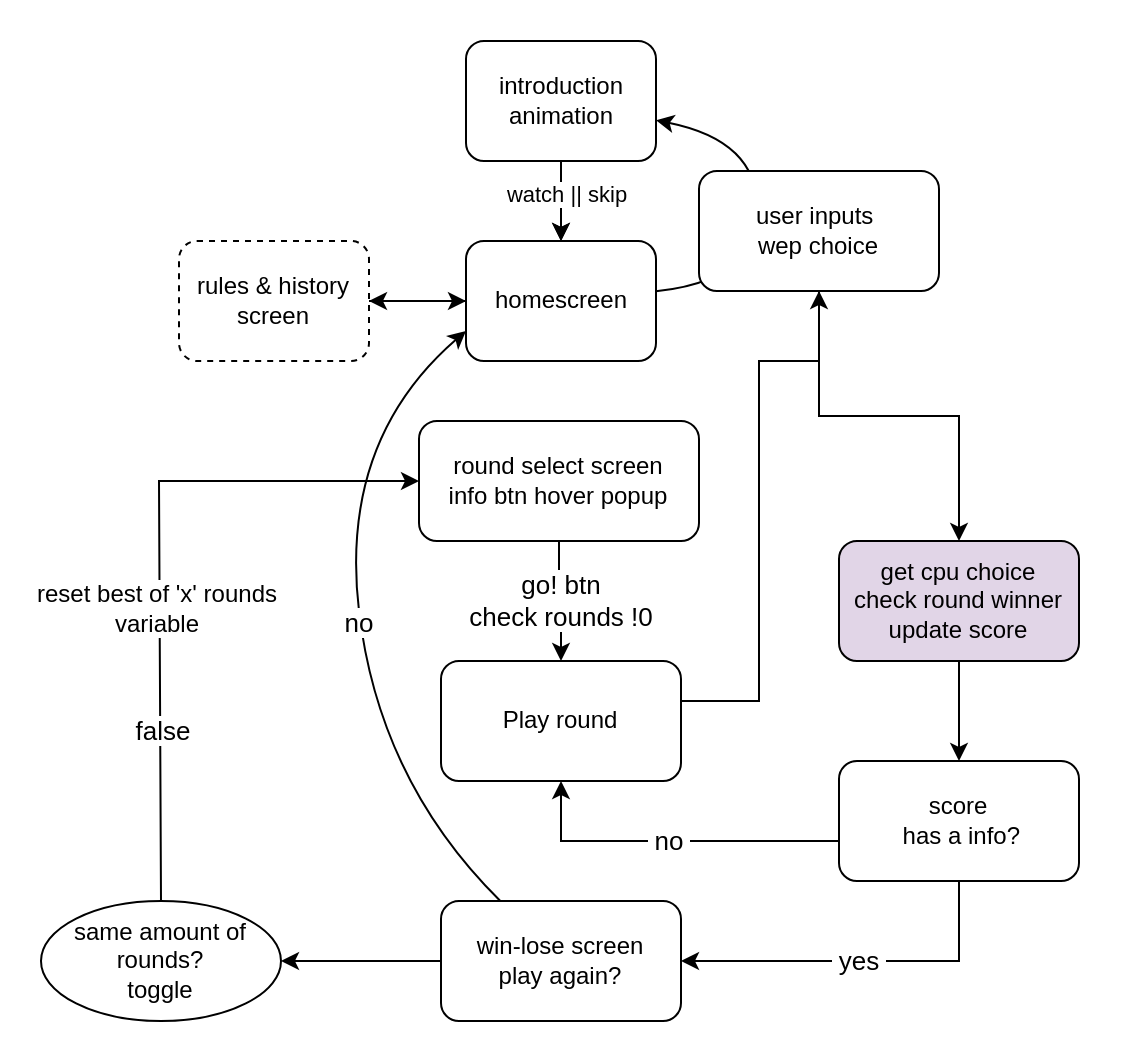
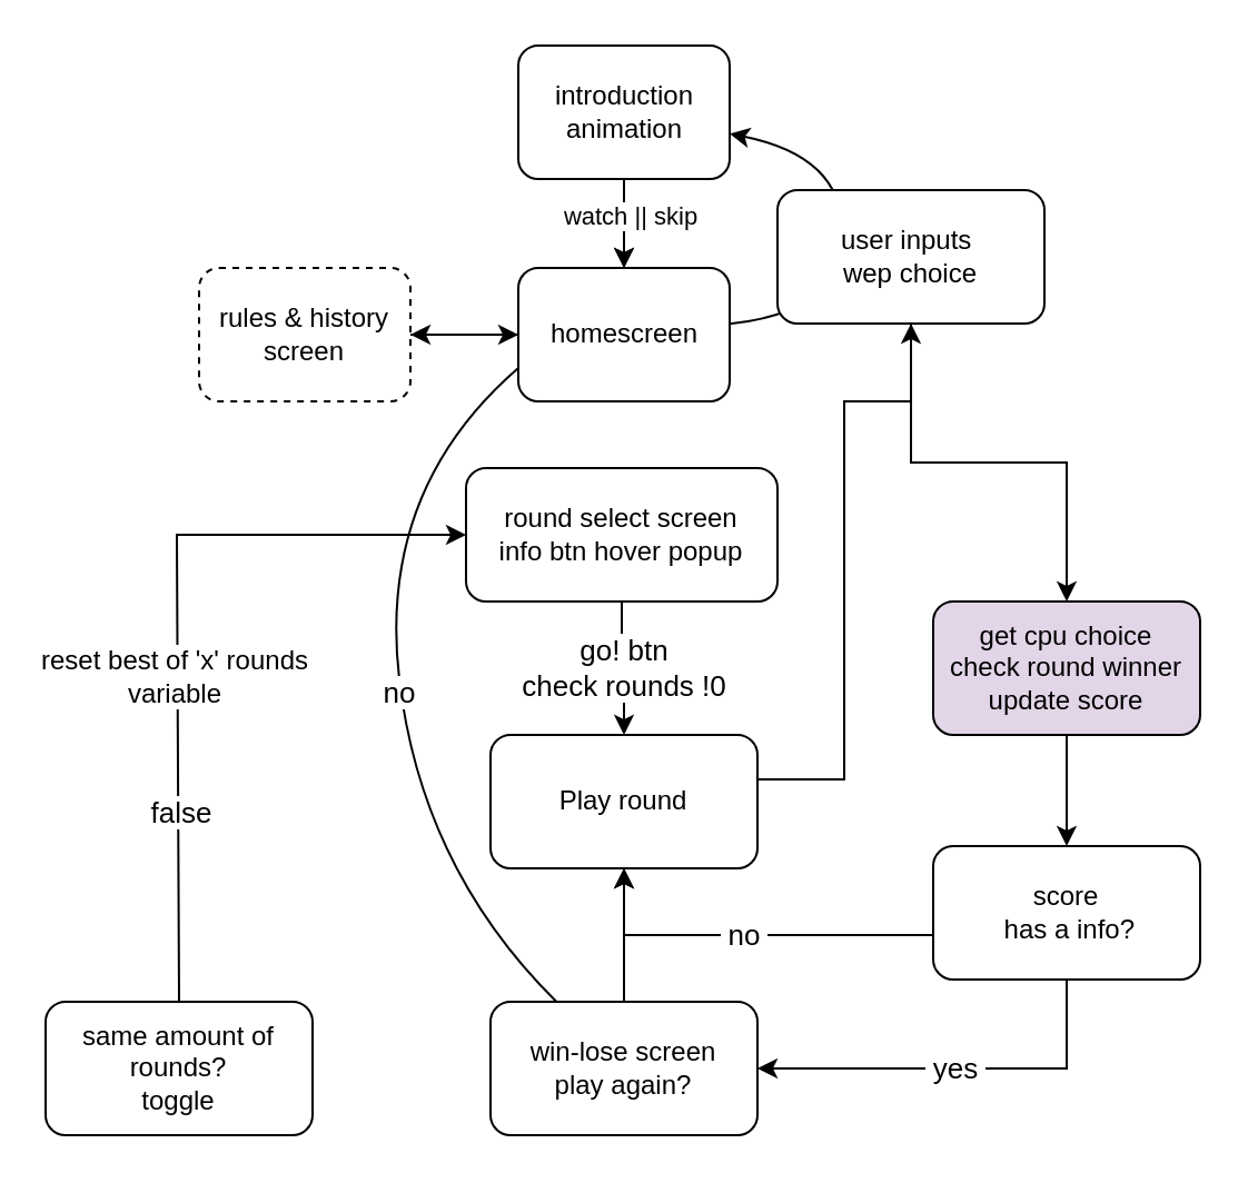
- <mxCell id="25" value="" style="curved=1;endArrow=classic;html=1;rounded=0;entryX=0;entryY=0.75;entryDx=0;entryDy=0;" parent="1" source="17" target="3" edge="1"><mxGeometry width="50" height="50" relative="1" as="geometry"><mxPoint x="134" y="460" as="sourcePoint" /><mxPoint x="184" y="410" as="targetPoint" /><Array as="points"><mxPoint x="189" y="390" /><mxPoint x="169" y="220" /></Array></mxGeometry></mxCell>
+ <mxCell id="25" value="" style="curved=1;endArrow=none;html=1;rounded=0;entryX=0;entryY=0.75;entryDx=0;entryDy=0;" parent="1" source="17" target="3" edge="1"><mxGeometry width="50" height="50" relative="1" as="geometry"><mxPoint x="134" y="460" as="sourcePoint" /><mxPoint x="184" y="410" as="targetPoint" /><Array as="points"><mxPoint x="189" y="390" /><mxPoint x="169" y="220" /></Array></mxGeometry></mxCell>
- <mxCell id="27" value="same amount of rounds?&lt;br&gt;toggle" style="ellipse;whiteSpace=wrap;html=1;" parent="1" vertex="1"><mxGeometry x="20" y="450" width="120" height="60" as="geometry" /></mxCell>
+ <mxCell id="27" value="same amount of rounds?&lt;br&gt;toggle" style="rounded=1;whiteSpace=wrap;html=1;" parent="1" vertex="1"><mxGeometry x="20" y="450" width="120" height="60" as="geometry" /></mxCell>
- <mxCell id="16" value="" style="edgeStyle=orthogonalEdgeStyle;rounded=0;orthogonalLoop=1;jettySize=auto;html=1;" parent="1" source="17" target="27" edge="1"><mxGeometry relative="1" as="geometry" /></mxCell>
+ <mxCell id="16" value="" style="edgeStyle=orthogonalEdgeStyle;rounded=0;orthogonalLoop=1;jettySize=auto;html=1;" parent="1" source="17" target="15" edge="1"><mxGeometry relative="1" as="geometry" /></mxCell>
